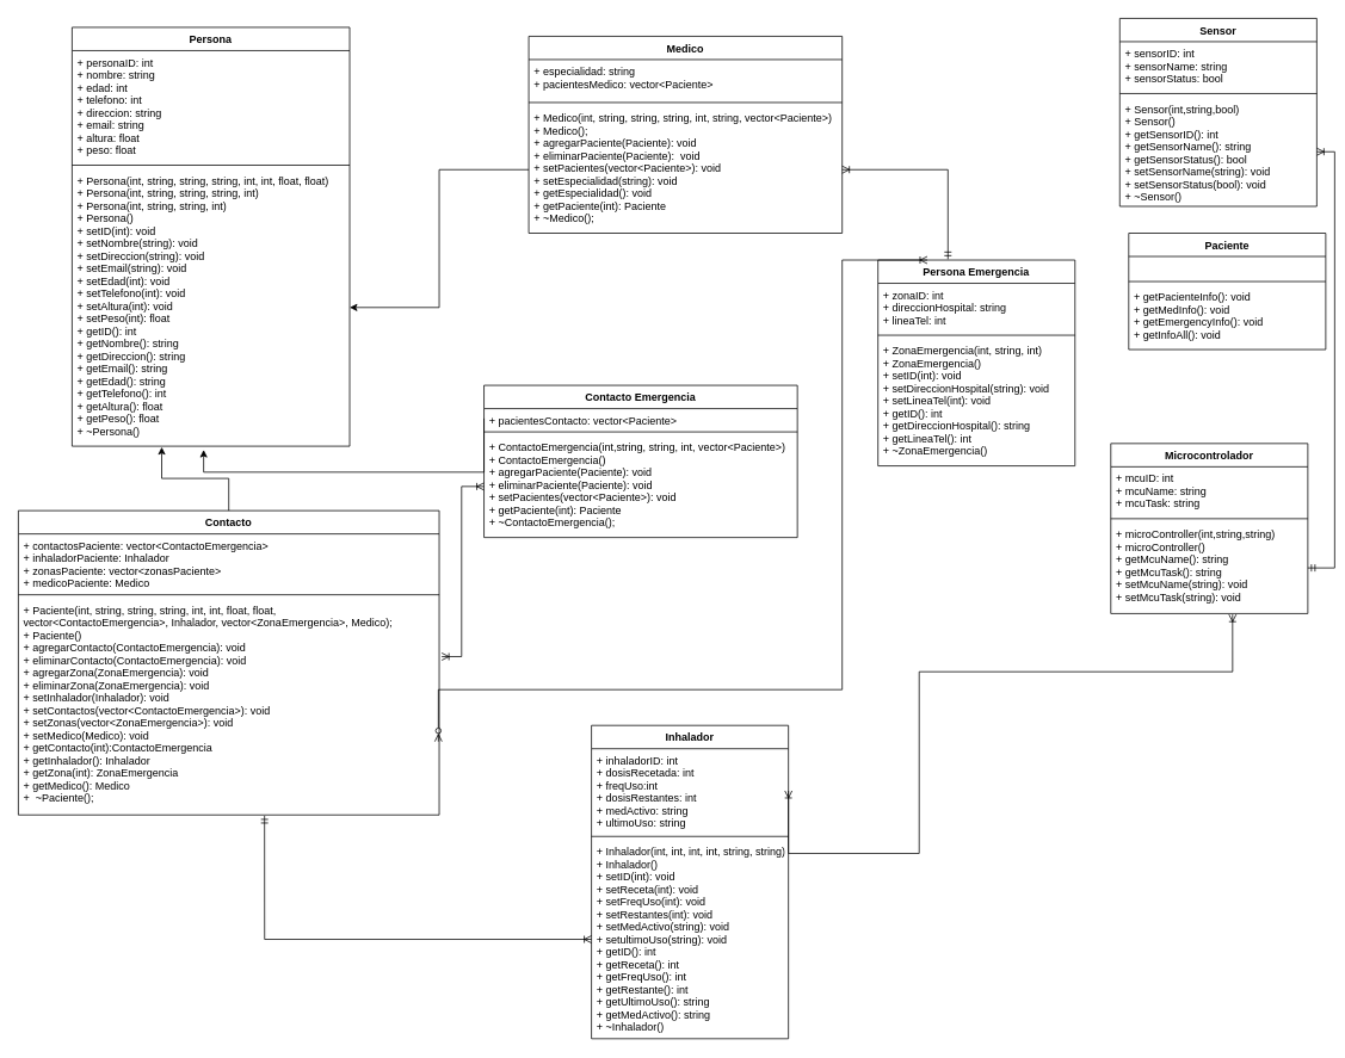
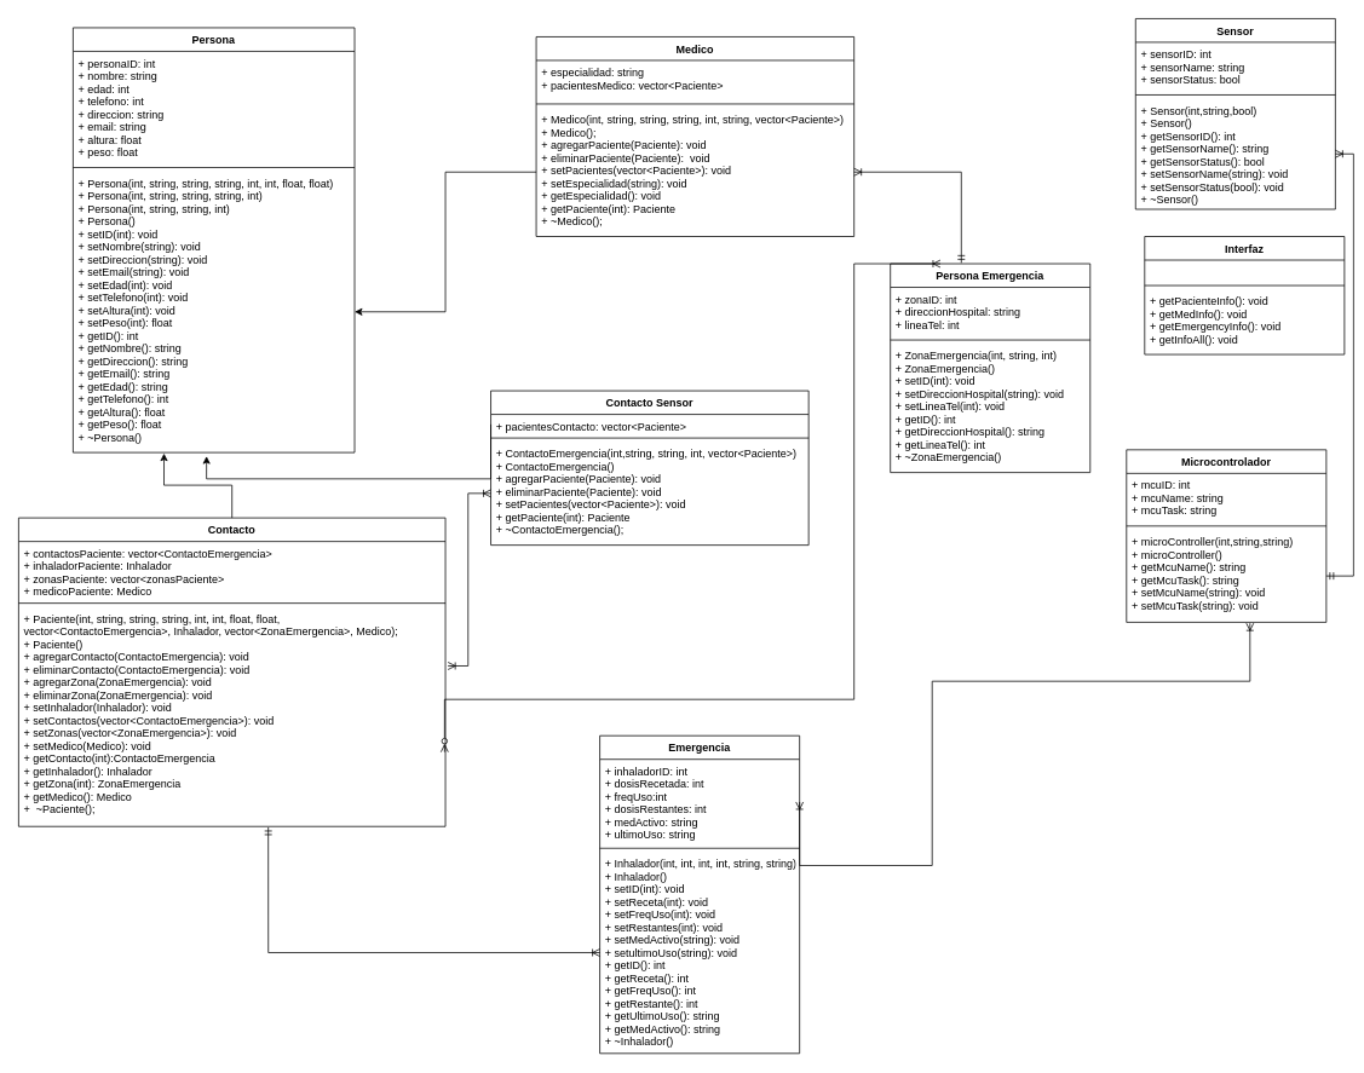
- <mxCell id="37" value="Paciente" style="swimlane;fontStyle=1;align=center;verticalAlign=top;childLayout=stackLayout;horizontal=1;startSize=26;horizontalStack=0;resizeParent=1;resizeParentMax=0;resizeLast=0;collapsible=1;marginBottom=0;" vertex="1" parent="1"><mxGeometry x="1260" y="260" width="220" height="130" as="geometry" /></mxCell>
+ <mxCell id="37" value="Interfaz" style="swimlane;fontStyle=1;align=center;verticalAlign=top;childLayout=stackLayout;horizontal=1;startSize=26;horizontalStack=0;resizeParent=1;resizeParentMax=0;resizeLast=0;collapsible=1;marginBottom=0;" vertex="1" parent="1"><mxGeometry x="1260" y="260" width="220" height="130" as="geometry" /></mxCell>
- <mxCell id="14" value="Contacto Emergencia" style="swimlane;fontStyle=1;align=center;verticalAlign=top;childLayout=stackLayout;horizontal=1;startSize=26;horizontalStack=0;resizeParent=1;resizeParentMax=0;resizeLast=0;collapsible=1;marginBottom=0;" parent="1" vertex="1"><mxGeometry x="540" y="430" width="350" height="170" as="geometry" /></mxCell>
+ <mxCell id="14" value="Contacto Sensor" style="swimlane;fontStyle=1;align=center;verticalAlign=top;childLayout=stackLayout;horizontal=1;startSize=26;horizontalStack=0;resizeParent=1;resizeParentMax=0;resizeLast=0;collapsible=1;marginBottom=0;" parent="1" vertex="1"><mxGeometry x="540" y="430" width="350" height="170" as="geometry" /></mxCell>
- <mxCell id="10" value="Inhalador" style="swimlane;fontStyle=1;align=center;verticalAlign=top;childLayout=stackLayout;horizontal=1;startSize=26;horizontalStack=0;resizeParent=1;resizeParentMax=0;resizeLast=0;collapsible=1;marginBottom=0;" parent="1" vertex="1"><mxGeometry x="660" y="810" width="220" height="350" as="geometry" /></mxCell>
+ <mxCell id="10" value="Emergencia" style="swimlane;fontStyle=1;align=center;verticalAlign=top;childLayout=stackLayout;horizontal=1;startSize=26;horizontalStack=0;resizeParent=1;resizeParentMax=0;resizeLast=0;collapsible=1;marginBottom=0;" parent="1" vertex="1"><mxGeometry x="660" y="810" width="220" height="350" as="geometry" /></mxCell>
